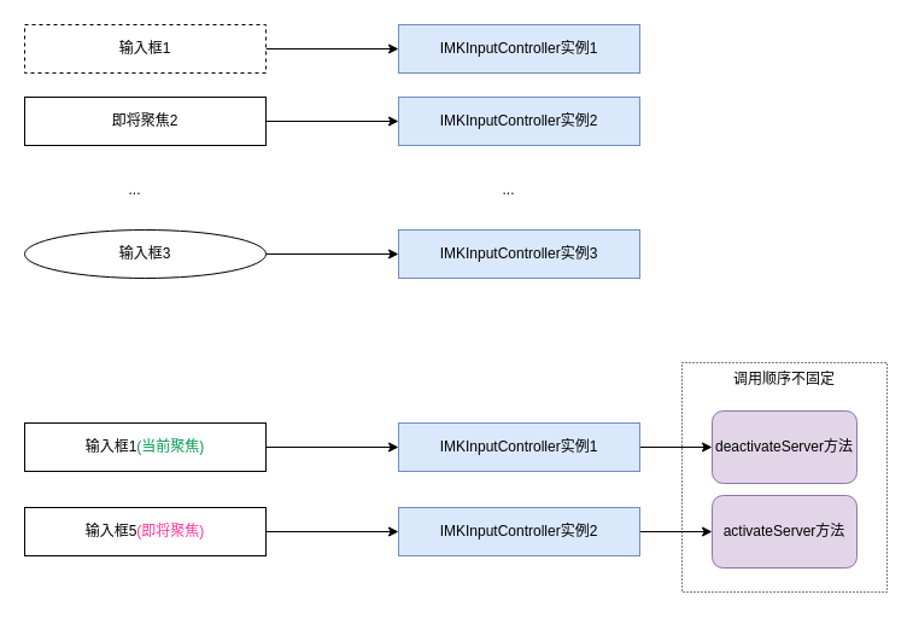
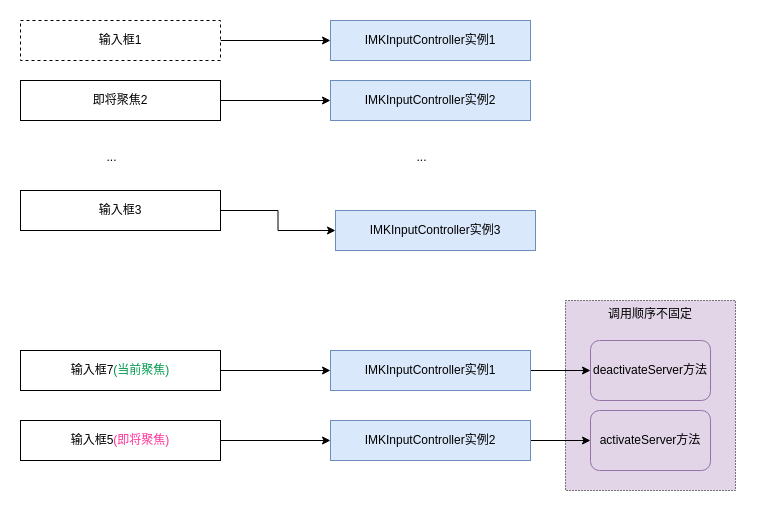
- <mxCell id="6" value="输入框3" style="ellipse;whiteSpace=wrap;html=1;" vertex="1" parent="1"><mxGeometry x="20" y="190" width="200" height="40" as="geometry" /></mxCell>
+ <mxCell id="6" value="输入框3" style="rounded=0;whiteSpace=wrap;html=1;" vertex="1" parent="1"><mxGeometry x="20" y="190" width="200" height="40" as="geometry" /></mxCell>
- <mxCell id="11" value="IMKInputController实例3" style="rounded=0;whiteSpace=wrap;html=1;fillColor=#dae8fc;strokeColor=#6c8ebf;" vertex="1" parent="1"><mxGeometry x="330" y="190" width="200" height="40" as="geometry" /></mxCell>
+ <mxCell id="11" value="IMKInputController实例3" style="rounded=0;whiteSpace=wrap;html=1;fillColor=#dae8fc;strokeColor=#6c8ebf;" vertex="1" parent="1"><mxGeometry x="335" y="210" width="200" height="40" as="geometry" /></mxCell>
- <mxCell id="2" value="调用顺序不固定" style="rounded=0;whiteSpace=wrap;html=1;verticalAlign=top;dashed=1;dashPattern=1 2;" vertex="1" parent="1"><mxGeometry x="565" y="300" width="170" height="190" as="geometry" /></mxCell>
+ <mxCell id="2" value="调用顺序不固定" style="rounded=0;whiteSpace=wrap;html=1;verticalAlign=top;dashed=1;dashPattern=1 2;fillColor=#e1d5e7;" vertex="1" parent="1"><mxGeometry x="565" y="300" width="170" height="190" as="geometry" /></mxCell>
- <mxCell id="15" value="输入框1&lt;font color=&quot;#00994d&quot;&gt;(当前聚焦)&lt;/font&gt;" style="rounded=0;whiteSpace=wrap;html=1;" vertex="1" parent="1"><mxGeometry x="20" y="350" width="200" height="40" as="geometry" /></mxCell>
+ <mxCell id="15" value="输入框7&lt;font color=&quot;#00994d&quot;&gt;(当前聚焦)&lt;/font&gt;" style="rounded=0;whiteSpace=wrap;html=1;" vertex="1" parent="1"><mxGeometry x="20" y="350" width="200" height="40" as="geometry" /></mxCell>
